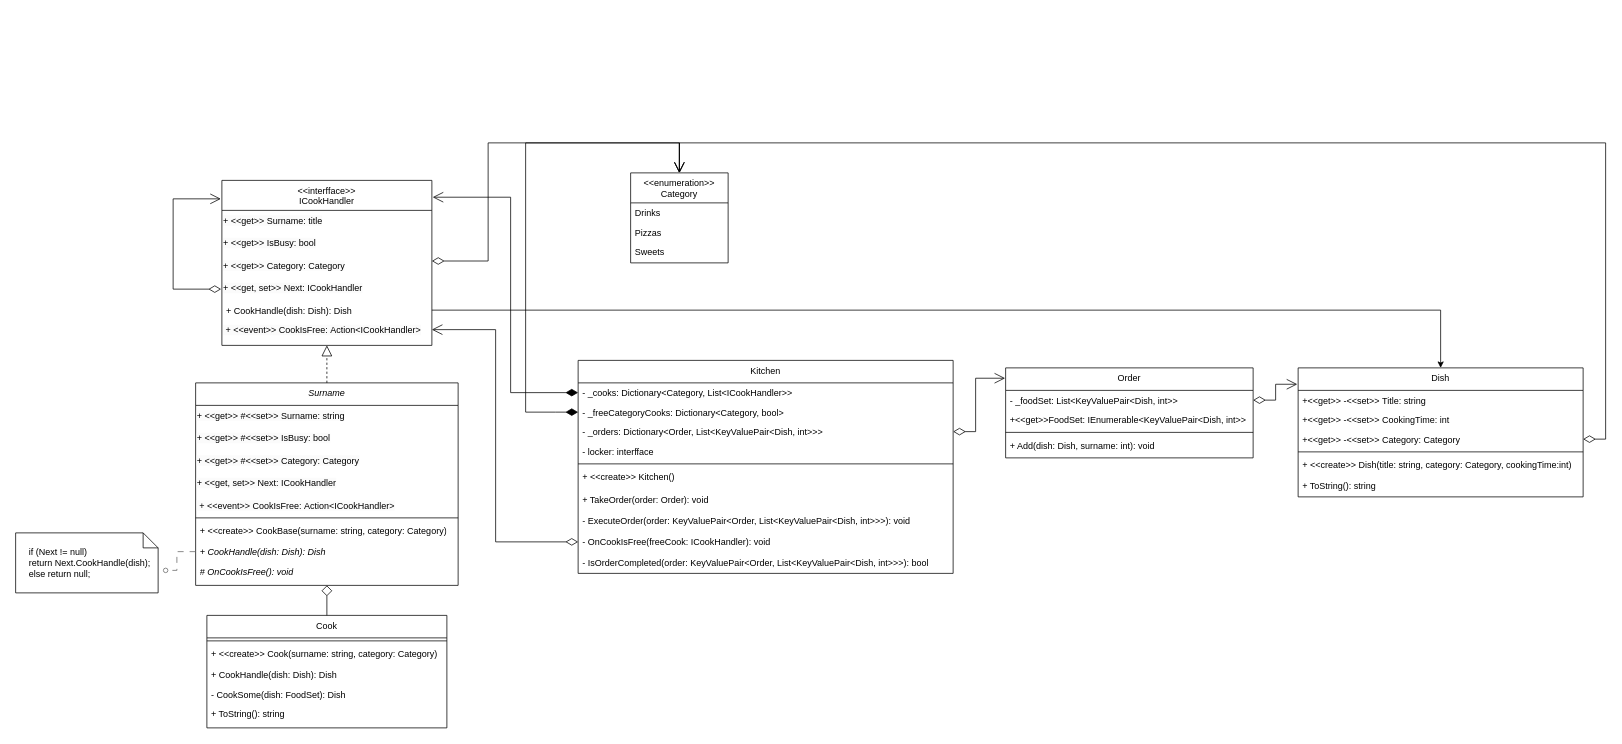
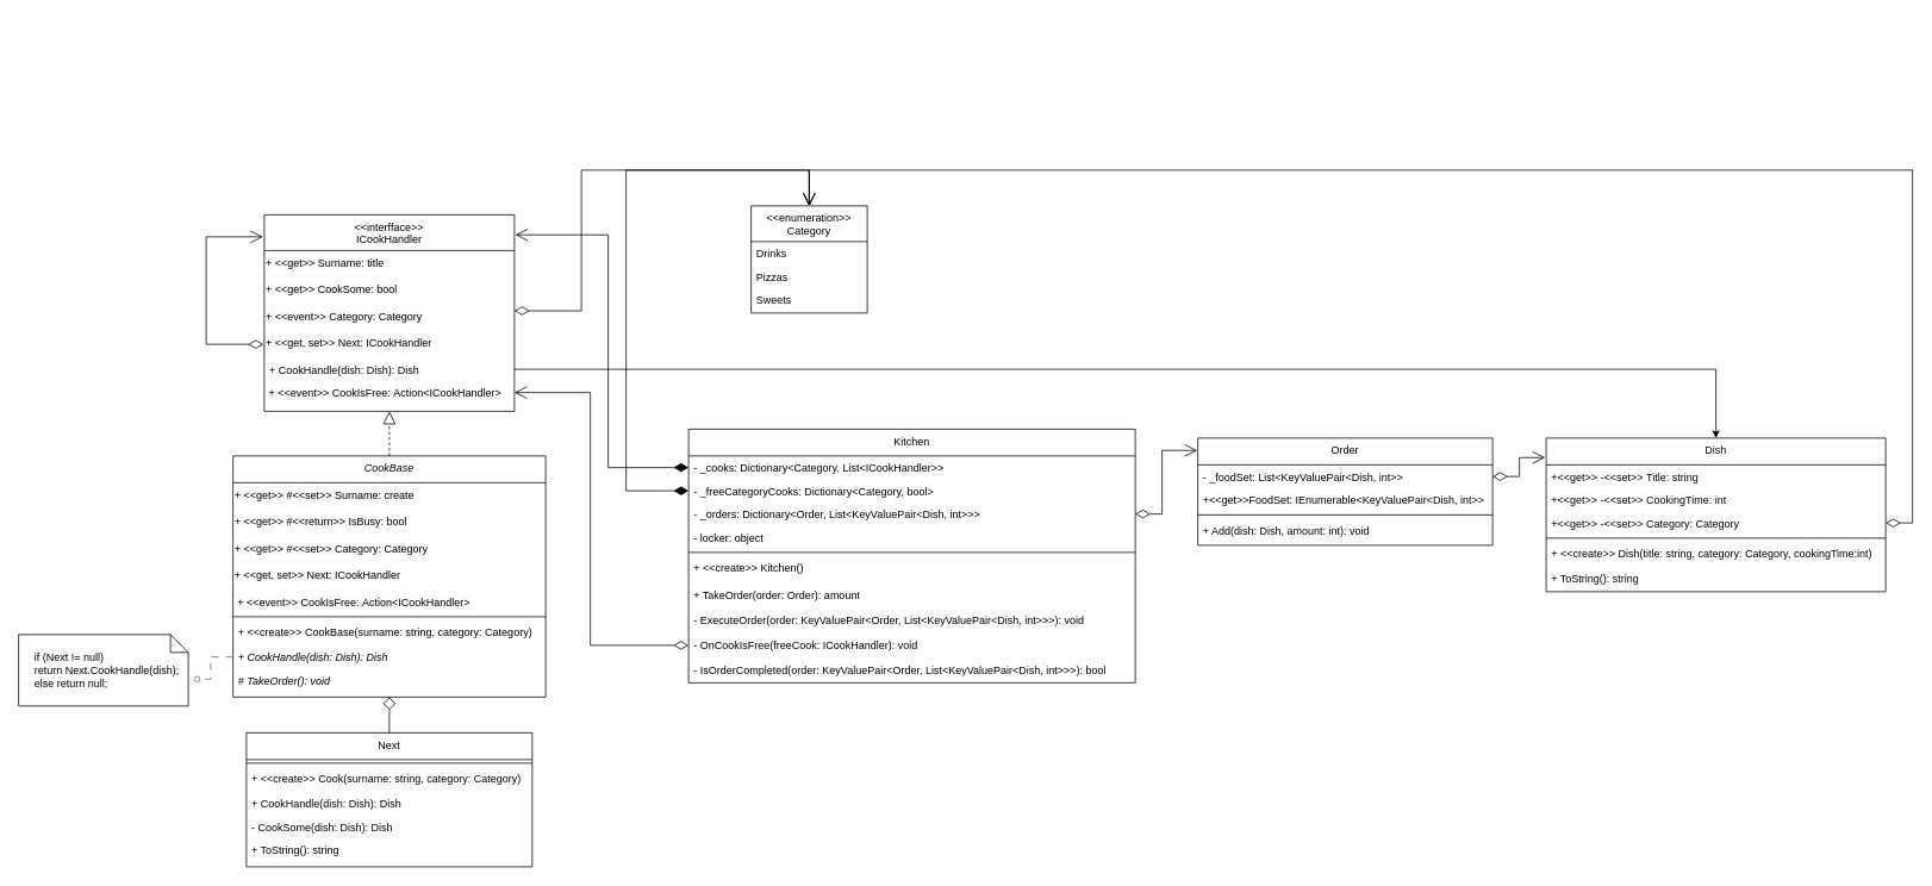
- <mxCell id="19" value="&lt;span style=&quot;color: rgb(0, 0, 0); font-family: Helvetica; font-size: 12px; font-style: normal; font-variant-ligatures: normal; font-variant-caps: normal; font-weight: 400; letter-spacing: normal; orphans: 2; text-align: left; text-indent: 0px; text-transform: none; widows: 2; word-spacing: 0px; -webkit-text-stroke-width: 0px; background-color: rgb(251, 251, 251); text-decoration-thickness: initial; text-decoration-style: initial; text-decoration-color: initial; float: none; display: inline !important;&quot;&gt;+ &amp;lt;&amp;lt;get&amp;gt;&amp;gt; IsBusy:&amp;nbsp;bool&lt;/span&gt;" style="text;whiteSpace=wrap;html=1;" parent="17" vertex="1"><mxGeometry y="70" width="280" height="30" as="geometry" /></mxCell>
+ <mxCell id="19" value="&lt;span style=&quot;color: rgb(0, 0, 0); font-family: Helvetica; font-size: 12px; font-style: normal; font-variant-ligatures: normal; font-variant-caps: normal; font-weight: 400; letter-spacing: normal; orphans: 2; text-align: left; text-indent: 0px; text-transform: none; widows: 2; word-spacing: 0px; -webkit-text-stroke-width: 0px; background-color: rgb(251, 251, 251); text-decoration-thickness: initial; text-decoration-style: initial; text-decoration-color: initial; float: none; display: inline !important;&quot;&gt;+ &amp;lt;&amp;lt;get&amp;gt;&amp;gt; CookSome:&amp;nbsp;bool&lt;/span&gt;" style="text;whiteSpace=wrap;html=1;" parent="17" vertex="1"><mxGeometry y="70" width="280" height="30" as="geometry" /></mxCell>
- <mxCell id="20" value="&lt;span style=&quot;color: rgb(0, 0, 0); font-family: Helvetica; font-size: 12px; font-style: normal; font-variant-ligatures: normal; font-variant-caps: normal; font-weight: 400; letter-spacing: normal; orphans: 2; text-align: left; text-indent: 0px; text-transform: none; widows: 2; word-spacing: 0px; -webkit-text-stroke-width: 0px; background-color: rgb(251, 251, 251); text-decoration-thickness: initial; text-decoration-style: initial; text-decoration-color: initial; float: none; display: inline !important;&quot;&gt;+ &amp;lt;&amp;lt;get&amp;gt;&amp;gt; Category:&amp;nbsp;Category&lt;/span&gt;" style="text;whiteSpace=wrap;html=1;" parent="17" vertex="1"><mxGeometry y="100" width="280" height="30" as="geometry" /></mxCell>
+ <mxCell id="20" value="&lt;span style=&quot;color: rgb(0, 0, 0); font-family: Helvetica; font-size: 12px; font-style: normal; font-variant-ligatures: normal; font-variant-caps: normal; font-weight: 400; letter-spacing: normal; orphans: 2; text-align: left; text-indent: 0px; text-transform: none; widows: 2; word-spacing: 0px; -webkit-text-stroke-width: 0px; background-color: rgb(251, 251, 251); text-decoration-thickness: initial; text-decoration-style: initial; text-decoration-color: initial; float: none; display: inline !important;&quot;&gt;+ &amp;lt;&amp;lt;event&amp;gt;&amp;gt; Category:&amp;nbsp;Category&lt;/span&gt;" style="text;whiteSpace=wrap;html=1;" parent="17" vertex="1"><mxGeometry y="100" width="280" height="30" as="geometry" /></mxCell>
- <mxCell id="25" value="Surname" style="swimlane;fontStyle=2;align=center;verticalAlign=top;childLayout=stackLayout;horizontal=1;startSize=30;horizontalStack=0;resizeParent=1;resizeLast=0;collapsible=1;marginBottom=0;rounded=0;shadow=0;strokeWidth=1;" parent="1" vertex="1"><mxGeometry x="260" y="510" width="350" height="270" as="geometry"><mxRectangle x="130" y="380" width="160" height="26" as="alternateBounds" /></mxGeometry></mxCell>
+ <mxCell id="25" value="CookBase" style="swimlane;fontStyle=2;align=center;verticalAlign=top;childLayout=stackLayout;horizontal=1;startSize=30;horizontalStack=0;resizeParent=1;resizeLast=0;collapsible=1;marginBottom=0;rounded=0;shadow=0;strokeWidth=1;" parent="1" vertex="1"><mxGeometry x="260" y="510" width="350" height="270" as="geometry"><mxRectangle x="130" y="380" width="160" height="26" as="alternateBounds" /></mxGeometry></mxCell>
- <mxCell id="26" value="&lt;span style=&quot;color: rgb(0, 0, 0); font-family: Helvetica; font-size: 12px; font-style: normal; font-variant-ligatures: normal; font-variant-caps: normal; font-weight: 400; letter-spacing: normal; orphans: 2; text-align: left; text-indent: 0px; text-transform: none; widows: 2; word-spacing: 0px; -webkit-text-stroke-width: 0px; background-color: rgb(251, 251, 251); text-decoration-thickness: initial; text-decoration-style: initial; text-decoration-color: initial; float: none; display: inline !important;&quot;&gt;+ &amp;lt;&amp;lt;get&amp;gt;&amp;gt; #&amp;lt;&amp;lt;set&amp;gt;&amp;gt;&amp;nbsp;Surname:&amp;nbsp;string&lt;/span&gt;" style="text;whiteSpace=wrap;html=1;" parent="25" vertex="1"><mxGeometry y="30" width="350" height="30" as="geometry" /></mxCell>
+ <mxCell id="26" value="&lt;span style=&quot;color: rgb(0, 0, 0); font-family: Helvetica; font-size: 12px; font-style: normal; font-variant-ligatures: normal; font-variant-caps: normal; font-weight: 400; letter-spacing: normal; orphans: 2; text-align: left; text-indent: 0px; text-transform: none; widows: 2; word-spacing: 0px; -webkit-text-stroke-width: 0px; background-color: rgb(251, 251, 251); text-decoration-thickness: initial; text-decoration-style: initial; text-decoration-color: initial; float: none; display: inline !important;&quot;&gt;+ &amp;lt;&amp;lt;get&amp;gt;&amp;gt; #&amp;lt;&amp;lt;set&amp;gt;&amp;gt;&amp;nbsp;Surname:&amp;nbsp;create&lt;/span&gt;" style="text;whiteSpace=wrap;html=1;" parent="25" vertex="1"><mxGeometry y="30" width="350" height="30" as="geometry" /></mxCell>
- <mxCell id="27" value="&lt;span style=&quot;color: rgb(0, 0, 0); font-family: Helvetica; font-size: 12px; font-style: normal; font-variant-ligatures: normal; font-variant-caps: normal; font-weight: 400; letter-spacing: normal; orphans: 2; text-align: left; text-indent: 0px; text-transform: none; widows: 2; word-spacing: 0px; -webkit-text-stroke-width: 0px; background-color: rgb(251, 251, 251); text-decoration-thickness: initial; text-decoration-style: initial; text-decoration-color: initial; float: none; display: inline !important;&quot;&gt;+ &amp;lt;&amp;lt;get&amp;gt;&amp;gt; #&amp;lt;&amp;lt;set&amp;gt;&amp;gt;&amp;nbsp;IsBusy:&amp;nbsp;bool&lt;/span&gt;" style="text;whiteSpace=wrap;html=1;" parent="25" vertex="1"><mxGeometry y="60" width="350" height="30" as="geometry" /></mxCell>
+ <mxCell id="27" value="&lt;span style=&quot;color: rgb(0, 0, 0); font-family: Helvetica; font-size: 12px; font-style: normal; font-variant-ligatures: normal; font-variant-caps: normal; font-weight: 400; letter-spacing: normal; orphans: 2; text-align: left; text-indent: 0px; text-transform: none; widows: 2; word-spacing: 0px; -webkit-text-stroke-width: 0px; background-color: rgb(251, 251, 251); text-decoration-thickness: initial; text-decoration-style: initial; text-decoration-color: initial; float: none; display: inline !important;&quot;&gt;+ &amp;lt;&amp;lt;get&amp;gt;&amp;gt; #&amp;lt;&amp;lt;return&amp;gt;&amp;gt;&amp;nbsp;IsBusy:&amp;nbsp;bool&lt;/span&gt;" style="text;whiteSpace=wrap;html=1;" parent="25" vertex="1"><mxGeometry y="60" width="350" height="30" as="geometry" /></mxCell>
- <mxCell id="45" value="+ Add(dish: Dish, surname: int): void" style="text;align=left;verticalAlign=top;spacingLeft=4;spacingRight=4;overflow=hidden;rotatable=0;points=[[0,0.5],[1,0.5]];portConstraint=eastwest;fontStyle=0;whiteSpace=wrap;" parent="41" vertex="1"><mxGeometry y="90" width="330" height="28" as="geometry" /></mxCell>
+ <mxCell id="45" value="+ Add(dish: Dish, amount: int): void" style="text;align=left;verticalAlign=top;spacingLeft=4;spacingRight=4;overflow=hidden;rotatable=0;points=[[0,0.5],[1,0.5]];portConstraint=eastwest;fontStyle=0;whiteSpace=wrap;" parent="41" vertex="1"><mxGeometry y="90" width="330" height="28" as="geometry" /></mxCell>
- <mxCell id="6" value="- locker: interfface" style="text;align=left;verticalAlign=top;spacingLeft=4;spacingRight=4;overflow=hidden;rotatable=0;points=[[0,0.5],[1,0.5]];portConstraint=eastwest;rounded=0;shadow=0;html=0;" vertex="1" parent="2"><mxGeometry y="108" width="500" height="26" as="geometry" /></mxCell>
+ <mxCell id="6" value="- locker: object" style="text;align=left;verticalAlign=top;spacingLeft=4;spacingRight=4;overflow=hidden;rotatable=0;points=[[0,0.5],[1,0.5]];portConstraint=eastwest;rounded=0;shadow=0;html=0;" vertex="1" parent="2"><mxGeometry y="108" width="500" height="26" as="geometry" /></mxCell>
- <mxCell id="9" value="+ TakeOrder(order: Order): void" style="text;align=left;verticalAlign=top;spacingLeft=4;spacingRight=4;overflow=hidden;rotatable=0;points=[[0,0.5],[1,0.5]];portConstraint=eastwest;fontStyle=0;whiteSpace=wrap;" parent="2" vertex="1"><mxGeometry y="172" width="500" height="28" as="geometry" /></mxCell>
+ <mxCell id="9" value="+ TakeOrder(order: Order): amount" style="text;align=left;verticalAlign=top;spacingLeft=4;spacingRight=4;overflow=hidden;rotatable=0;points=[[0,0.5],[1,0.5]];portConstraint=eastwest;fontStyle=0;whiteSpace=wrap;" parent="2" vertex="1"><mxGeometry y="172" width="500" height="28" as="geometry" /></mxCell>
- <mxCell id="34" value="# OnCookIsFree(): void" style="text;align=left;verticalAlign=top;spacingLeft=4;spacingRight=4;overflow=hidden;rotatable=0;points=[[0,0.5],[1,0.5]];portConstraint=eastwest;fontStyle=2;whiteSpace=wrap;" parent="25" vertex="1"><mxGeometry y="238" width="350" height="28" as="geometry" /></mxCell>
+ <mxCell id="34" value="# TakeOrder(): void" style="text;align=left;verticalAlign=top;spacingLeft=4;spacingRight=4;overflow=hidden;rotatable=0;points=[[0,0.5],[1,0.5]];portConstraint=eastwest;fontStyle=2;whiteSpace=wrap;" parent="25" vertex="1"><mxGeometry y="238" width="350" height="28" as="geometry" /></mxCell>
- <mxCell id="35" value="Cook" style="swimlane;fontStyle=0;align=center;verticalAlign=top;childLayout=stackLayout;horizontal=1;startSize=30;horizontalStack=0;resizeParent=1;resizeLast=0;collapsible=1;marginBottom=0;rounded=0;shadow=0;strokeWidth=1;" parent="1" vertex="1"><mxGeometry x="275" y="820" width="320" height="150" as="geometry"><mxRectangle x="130" y="380" width="160" height="26" as="alternateBounds" /></mxGeometry></mxCell>
+ <mxCell id="35" value="Next" style="swimlane;fontStyle=0;align=center;verticalAlign=top;childLayout=stackLayout;horizontal=1;startSize=30;horizontalStack=0;resizeParent=1;resizeLast=0;collapsible=1;marginBottom=0;rounded=0;shadow=0;strokeWidth=1;" parent="1" vertex="1"><mxGeometry x="275" y="820" width="320" height="150" as="geometry"><mxRectangle x="130" y="380" width="160" height="26" as="alternateBounds" /></mxGeometry></mxCell>
- <mxCell id="39" value="- CookSome(dish: FoodSet): Dish" style="text;align=left;verticalAlign=top;spacingLeft=4;spacingRight=4;overflow=hidden;rotatable=0;points=[[0,0.5],[1,0.5]];portConstraint=eastwest;rounded=0;shadow=0;html=0;fontStyle=0" parent="35" vertex="1"><mxGeometry y="92" width="320" height="26" as="geometry" /></mxCell>
+ <mxCell id="39" value="- CookSome(dish: Dish): Dish" style="text;align=left;verticalAlign=top;spacingLeft=4;spacingRight=4;overflow=hidden;rotatable=0;points=[[0,0.5],[1,0.5]];portConstraint=eastwest;rounded=0;shadow=0;html=0;fontStyle=0" parent="35" vertex="1"><mxGeometry y="92" width="320" height="26" as="geometry" /></mxCell>
